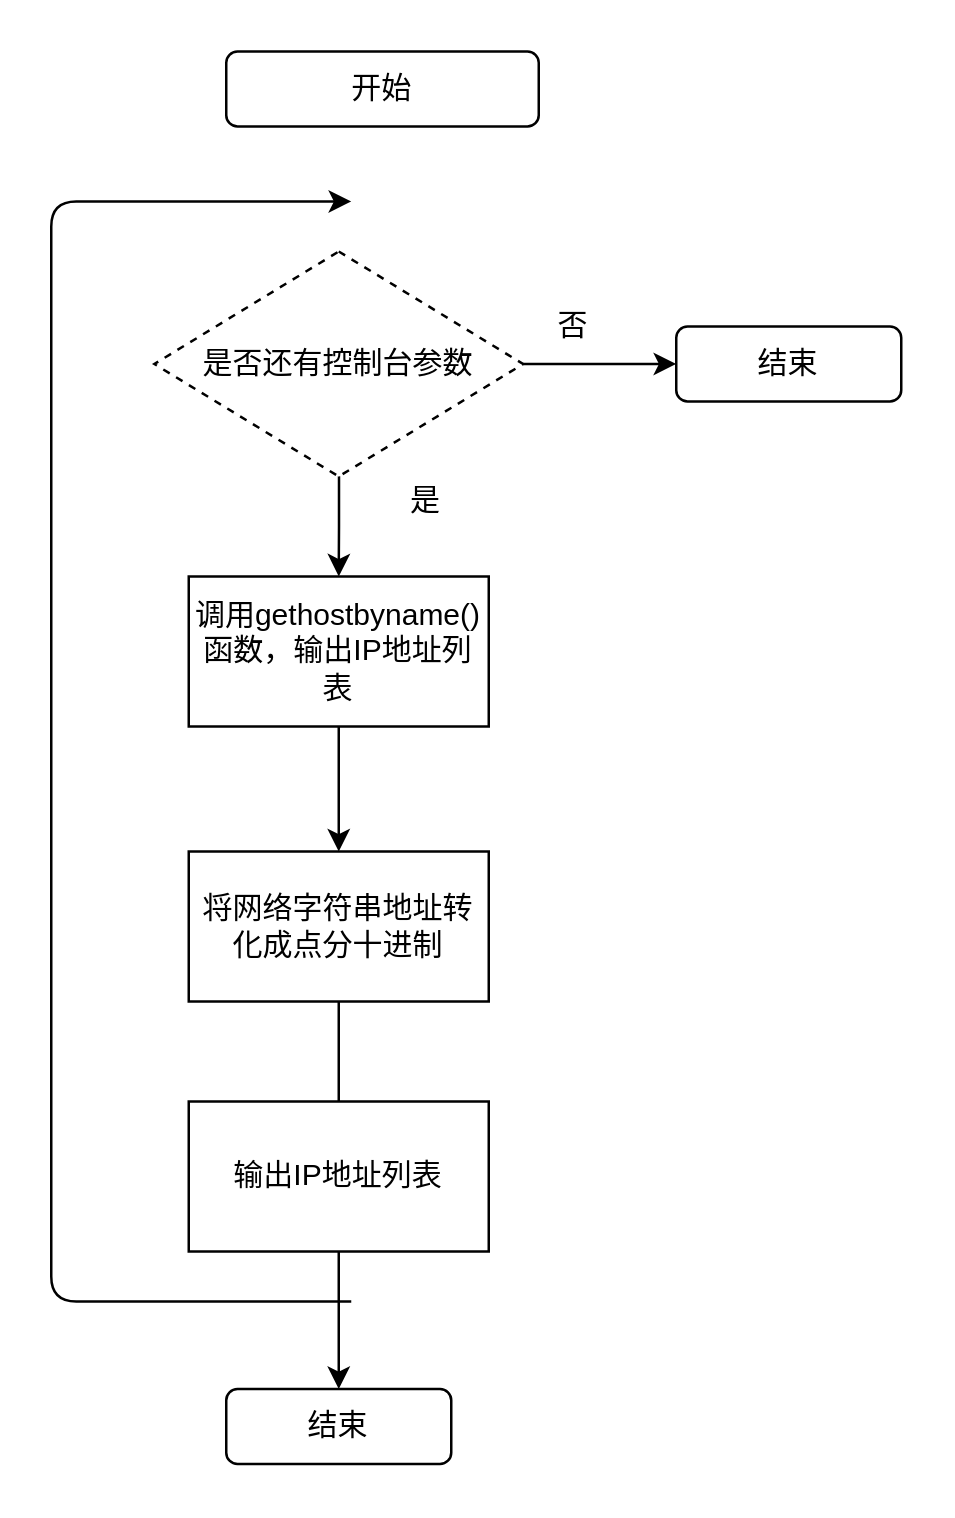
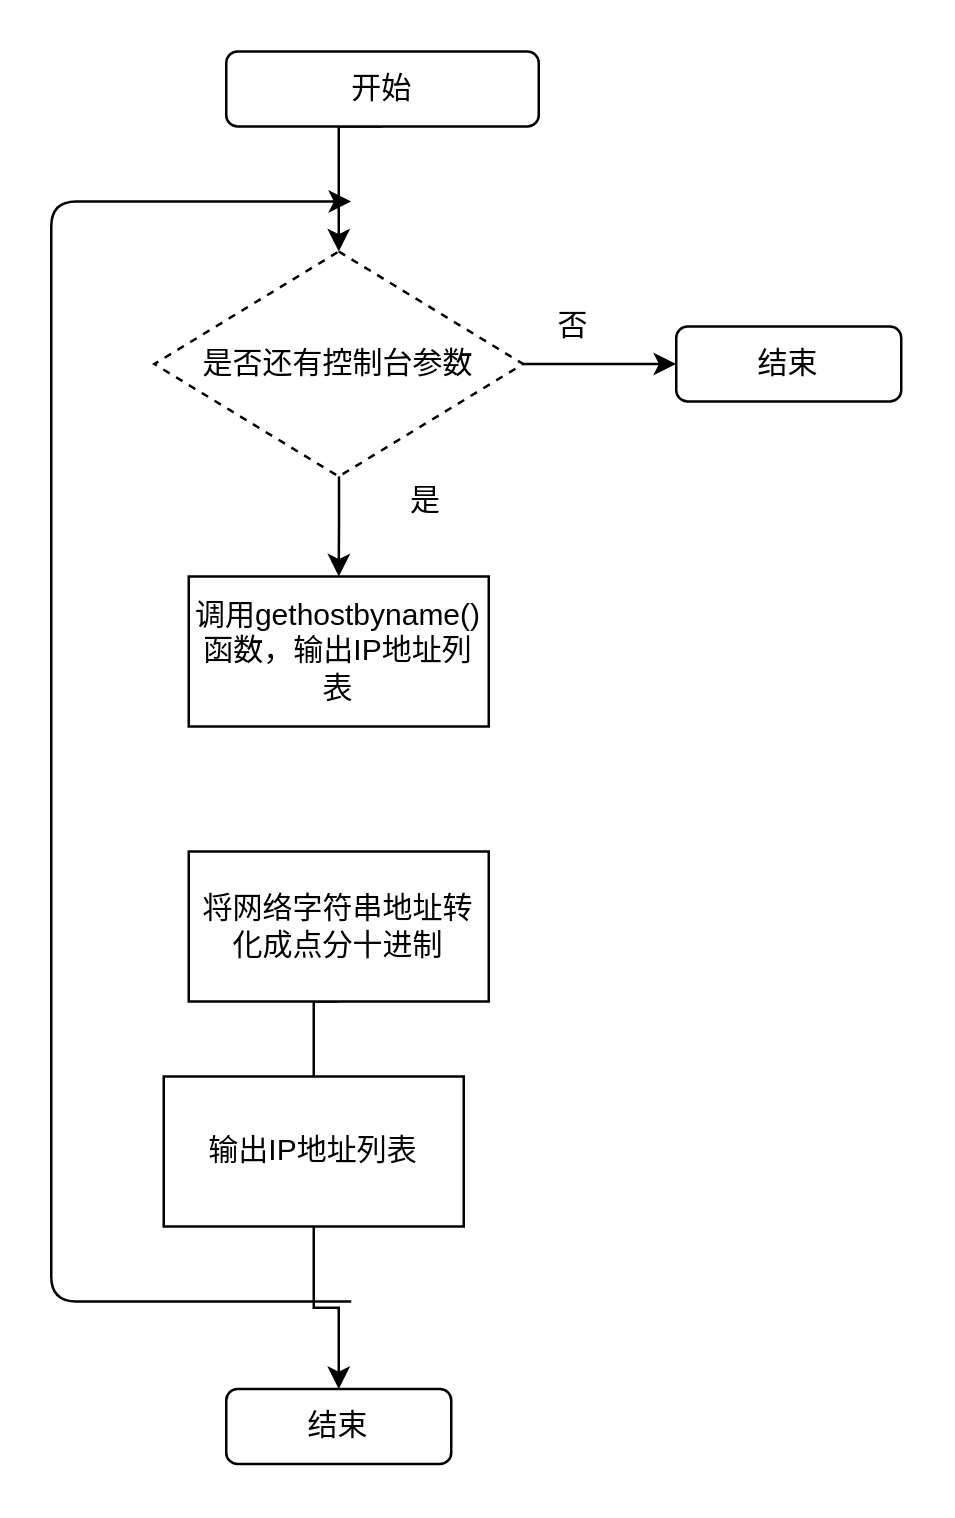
+ <mxCell id="2" style="edgeStyle=orthogonalEdgeStyle;rounded=0;orthogonalLoop=1;jettySize=auto;html=1;exitX=0.5;exitY=1;exitDx=0;exitDy=0;entryX=0.5;entryY=0;entryDx=0;entryDy=0;" parent="1" source="3" target="12" edge="1"><mxGeometry relative="1" as="geometry"><Array as="points"><mxPoint x="135" y="80" /><mxPoint x="135" y="80" /></Array></mxGeometry></mxCell>
- <mxCell id="4" style="edgeStyle=orthogonalEdgeStyle;rounded=0;orthogonalLoop=1;jettySize=auto;html=1;exitX=0.5;exitY=1;exitDx=0;exitDy=0;" parent="1" source="5" target="7" edge="1"><mxGeometry relative="1" as="geometry" /></mxCell>
- <mxCell id="9" value="输出IP地址列表" style="rounded=0;whiteSpace=wrap;html=1;" parent="1" vertex="1"><mxGeometry x="75" y="440" width="120" height="60" as="geometry" /></mxCell>
+ <mxCell id="9" value="输出IP地址列表" style="rounded=0;whiteSpace=wrap;html=1;" parent="1" vertex="1"><mxGeometry x="65" y="430" width="120" height="60" as="geometry" /></mxCell>
